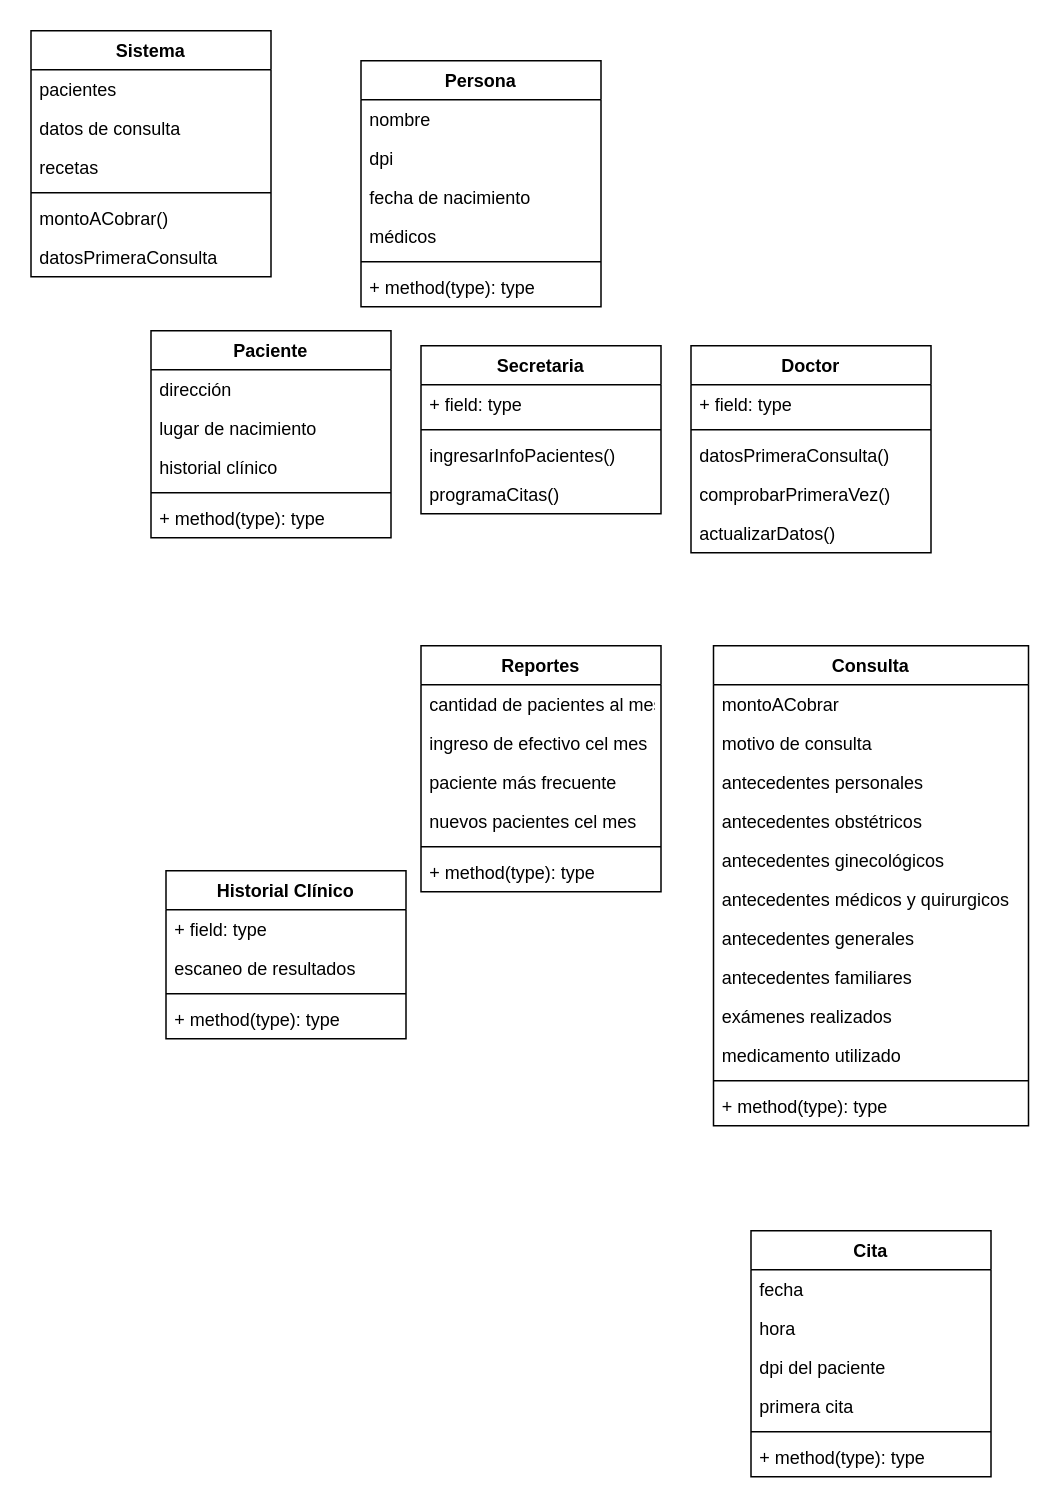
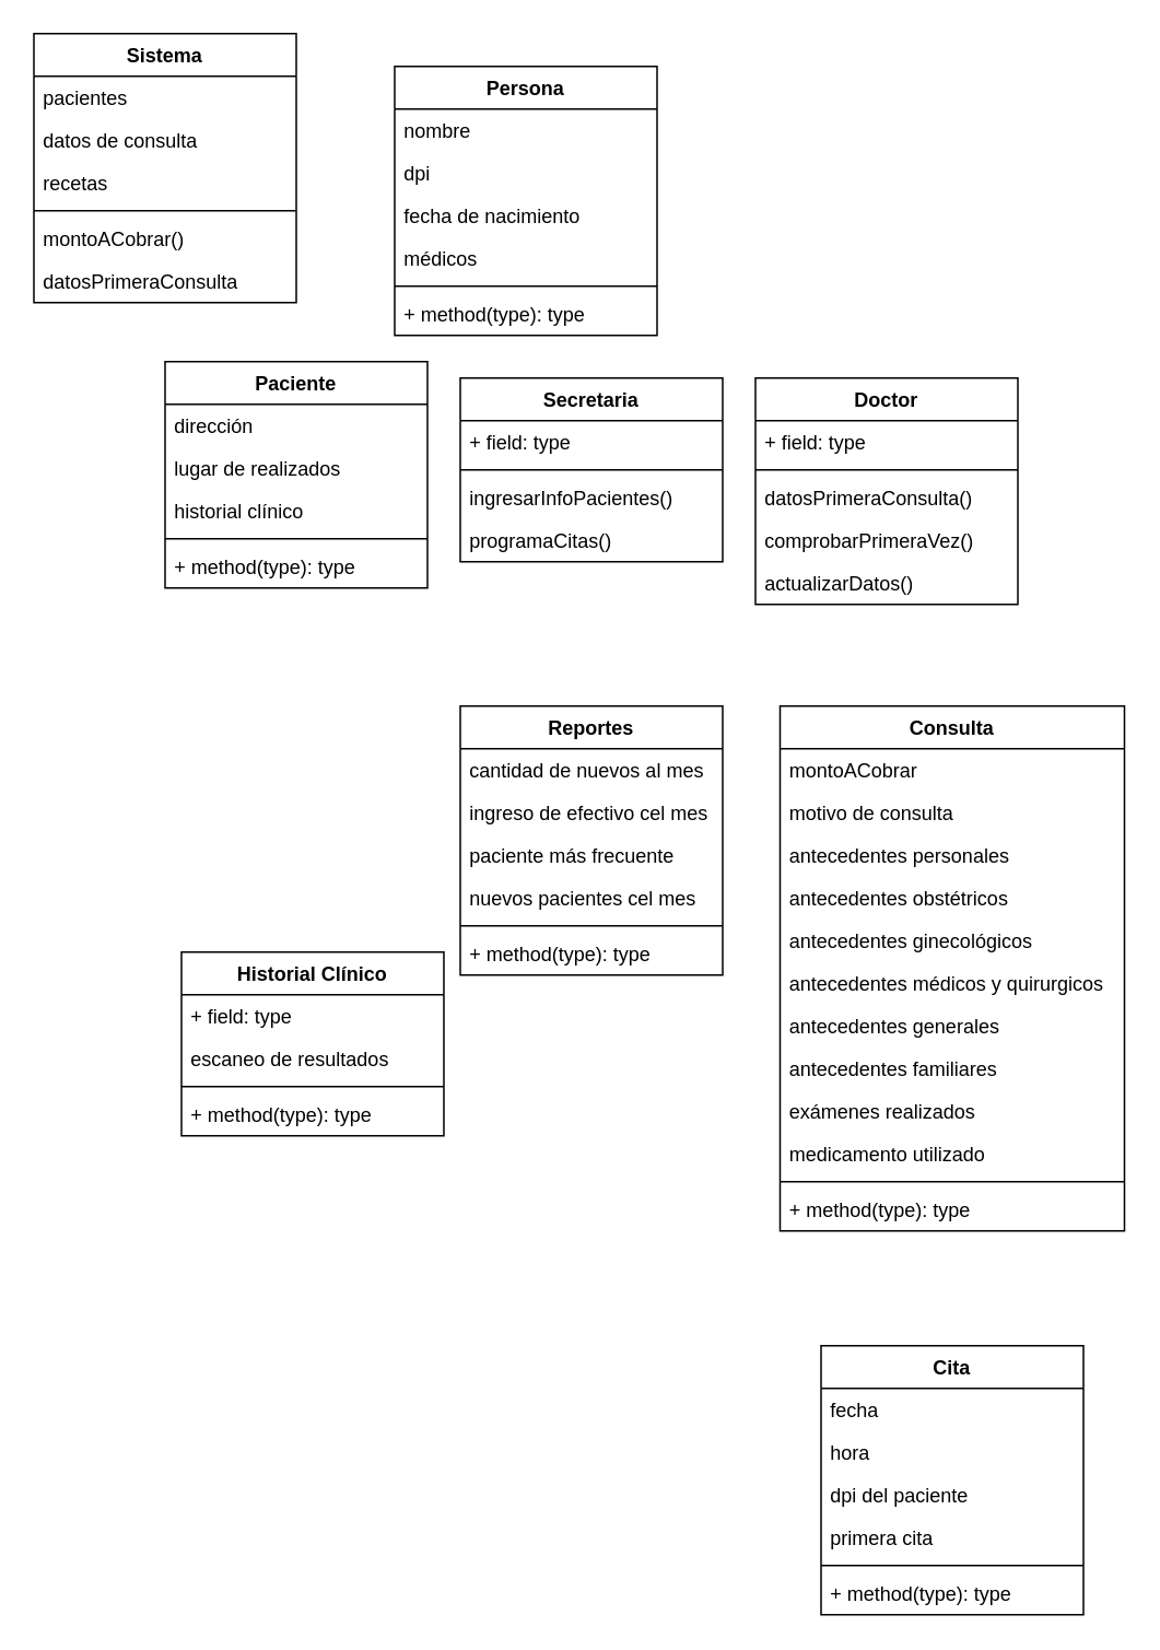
- <mxCell id="4" value="lugar de nacimiento" style="text;strokeColor=none;fillColor=none;align=left;verticalAlign=top;spacingLeft=4;spacingRight=4;overflow=hidden;rotatable=0;points=[[0,0.5],[1,0.5]];portConstraint=eastwest;" vertex="1" parent="2"><mxGeometry y="52" width="160" height="26" as="geometry" /></mxCell>
+ <mxCell id="4" value="lugar de realizados" style="text;strokeColor=none;fillColor=none;align=left;verticalAlign=top;spacingLeft=4;spacingRight=4;overflow=hidden;rotatable=0;points=[[0,0.5],[1,0.5]];portConstraint=eastwest;" vertex="1" parent="2"><mxGeometry y="52" width="160" height="26" as="geometry" /></mxCell>
- <mxCell id="59" value="cantidad de pacientes al mes" style="text;strokeColor=none;fillColor=none;align=left;verticalAlign=top;spacingLeft=4;spacingRight=4;overflow=hidden;rotatable=0;points=[[0,0.5],[1,0.5]];portConstraint=eastwest;" vertex="1" parent="58"><mxGeometry y="26" width="160" height="26" as="geometry" /></mxCell>
+ <mxCell id="59" value="cantidad de nuevos al mes" style="text;strokeColor=none;fillColor=none;align=left;verticalAlign=top;spacingLeft=4;spacingRight=4;overflow=hidden;rotatable=0;points=[[0,0.5],[1,0.5]];portConstraint=eastwest;" vertex="1" parent="58"><mxGeometry y="26" width="160" height="26" as="geometry" /></mxCell>
